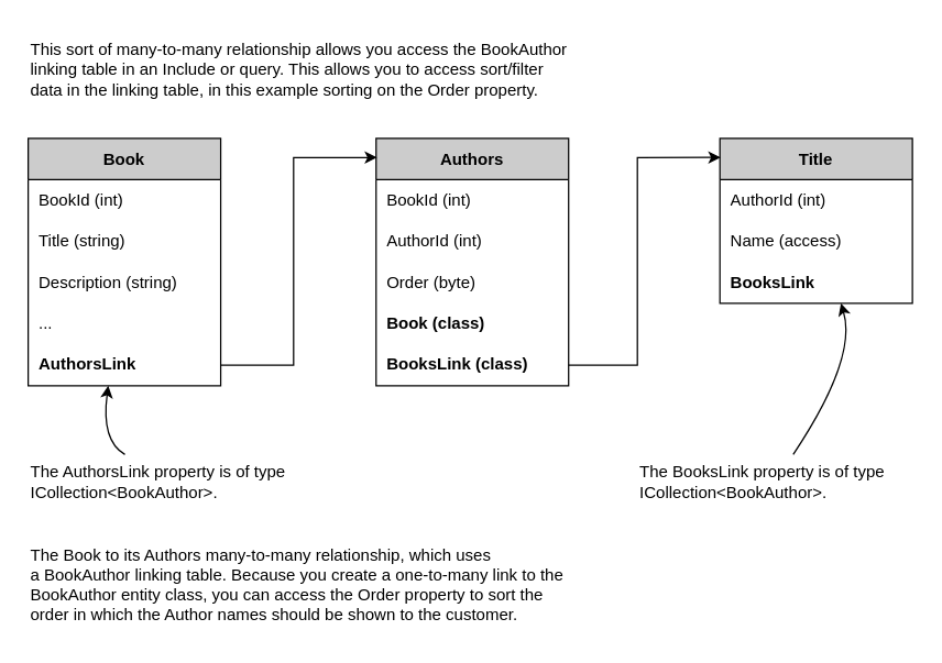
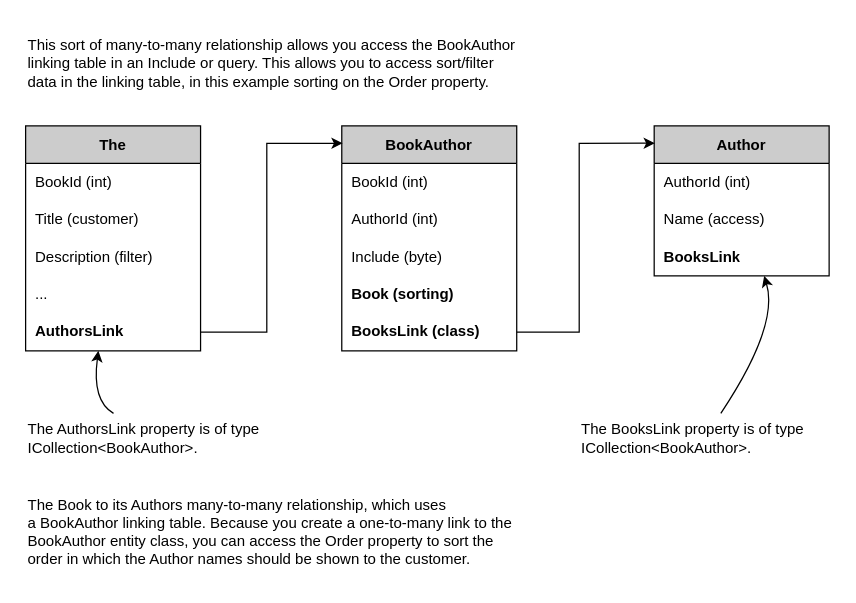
- <mxCell id="2" value="Book" style="shape=table;startSize=30;container=1;collapsible=0;childLayout=tableLayout;fixedRows=1;rowLines=0;fontStyle=1;fillColor=#CCCCCC;" parent="1" vertex="1"><mxGeometry x="20" y="100" width="140" height="180" as="geometry" /></mxCell>
+ <mxCell id="2" value="The" style="shape=table;startSize=30;container=1;collapsible=0;childLayout=tableLayout;fixedRows=1;rowLines=0;fontStyle=1;fillColor=#CCCCCC;" parent="1" vertex="1"><mxGeometry x="20" y="100" width="140" height="180" as="geometry" /></mxCell>
- <mxCell id="13" value="Authors" style="shape=table;startSize=30;container=1;collapsible=0;childLayout=tableLayout;fixedRows=1;rowLines=0;fontStyle=1;fillColor=#CCCCCC;" parent="1" vertex="1"><mxGeometry x="273" y="100" width="140" height="180" as="geometry" /></mxCell>
+ <mxCell id="13" value="BookAuthor" style="shape=table;startSize=30;container=1;collapsible=0;childLayout=tableLayout;fixedRows=1;rowLines=0;fontStyle=1;fillColor=#CCCCCC;" parent="1" vertex="1"><mxGeometry x="273" y="100" width="140" height="180" as="geometry" /></mxCell>
- <mxCell id="24" value="Title" style="shape=table;startSize=30;container=1;collapsible=0;childLayout=tableLayout;fixedRows=1;rowLines=0;fontStyle=1;fillColor=#CCCCCC;" parent="1" vertex="1"><mxGeometry x="523" y="100" width="140" height="120" as="geometry" /></mxCell>
+ <mxCell id="24" value="Author" style="shape=table;startSize=30;container=1;collapsible=0;childLayout=tableLayout;fixedRows=1;rowLines=0;fontStyle=1;fillColor=#CCCCCC;" parent="1" vertex="1"><mxGeometry x="523" y="100" width="140" height="120" as="geometry" /></mxCell>
- <mxCell id="6" value="Title (string)" style="shape=partialRectangle;html=1;whiteSpace=wrap;connectable=0;fillColor=none;top=0;left=0;bottom=0;right=0;align=left;spacingLeft=6;overflow=hidden;" parent="5" vertex="1"><mxGeometry width="140" height="30" as="geometry"><mxRectangle width="140" height="30" as="alternateBounds" /></mxGeometry></mxCell>
+ <mxCell id="6" value="Title (customer)" style="shape=partialRectangle;html=1;whiteSpace=wrap;connectable=0;fillColor=none;top=0;left=0;bottom=0;right=0;align=left;spacingLeft=6;overflow=hidden;" parent="5" vertex="1"><mxGeometry width="140" height="30" as="geometry"><mxRectangle width="140" height="30" as="alternateBounds" /></mxGeometry></mxCell>
- <mxCell id="8" value="Description (string)" style="shape=partialRectangle;html=1;whiteSpace=wrap;connectable=0;fillColor=none;top=0;left=0;bottom=0;right=0;align=left;spacingLeft=6;overflow=hidden;" parent="7" vertex="1"><mxGeometry width="140" height="30" as="geometry"><mxRectangle width="140" height="30" as="alternateBounds" /></mxGeometry></mxCell>
+ <mxCell id="8" value="Description (filter)" style="shape=partialRectangle;html=1;whiteSpace=wrap;connectable=0;fillColor=none;top=0;left=0;bottom=0;right=0;align=left;spacingLeft=6;overflow=hidden;" parent="7" vertex="1"><mxGeometry width="140" height="30" as="geometry"><mxRectangle width="140" height="30" as="alternateBounds" /></mxGeometry></mxCell>
- <mxCell id="19" value="Order (byte)" style="shape=partialRectangle;html=1;whiteSpace=wrap;connectable=0;fillColor=none;top=0;left=0;bottom=0;right=0;align=left;spacingLeft=6;overflow=hidden;" parent="18" vertex="1"><mxGeometry width="140" height="30" as="geometry"><mxRectangle width="140" height="30" as="alternateBounds" /></mxGeometry></mxCell>
+ <mxCell id="19" value="Include (byte)" style="shape=partialRectangle;html=1;whiteSpace=wrap;connectable=0;fillColor=none;top=0;left=0;bottom=0;right=0;align=left;spacingLeft=6;overflow=hidden;" parent="18" vertex="1"><mxGeometry width="140" height="30" as="geometry"><mxRectangle width="140" height="30" as="alternateBounds" /></mxGeometry></mxCell>
- <mxCell id="21" value="Book (class)" style="shape=partialRectangle;html=1;whiteSpace=wrap;connectable=0;fillColor=none;top=0;left=0;bottom=0;right=0;align=left;spacingLeft=6;overflow=hidden;fontStyle=1" parent="20" vertex="1"><mxGeometry width="140" height="30" as="geometry"><mxRectangle width="140" height="30" as="alternateBounds" /></mxGeometry></mxCell>
+ <mxCell id="21" value="Book (sorting)" style="shape=partialRectangle;html=1;whiteSpace=wrap;connectable=0;fillColor=none;top=0;left=0;bottom=0;right=0;align=left;spacingLeft=6;overflow=hidden;fontStyle=1" parent="20" vertex="1"><mxGeometry width="140" height="30" as="geometry"><mxRectangle width="140" height="30" as="alternateBounds" /></mxGeometry></mxCell>
